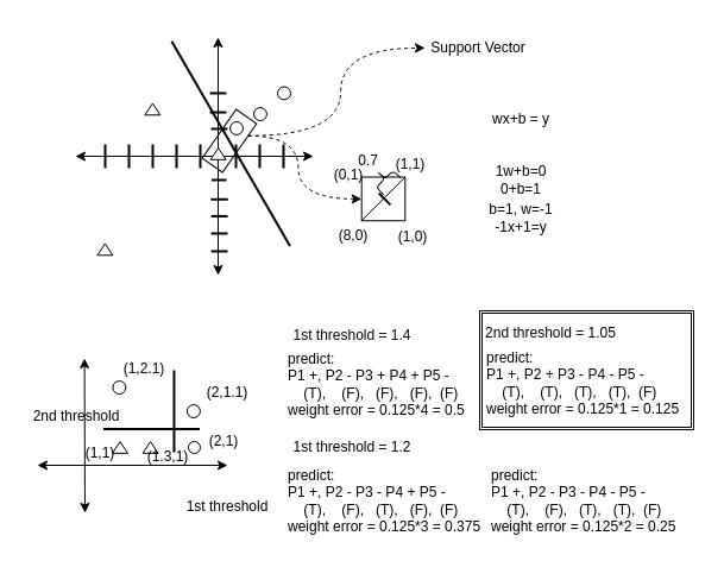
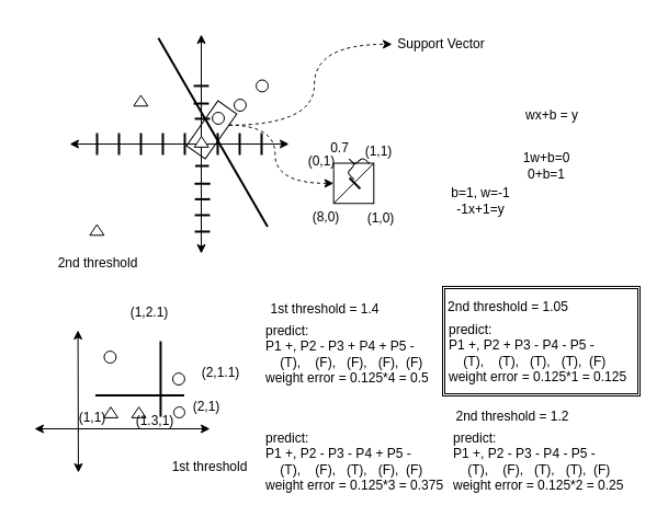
- <mxCell id="39" value="wx+b = y" style="text;html=1;strokeColor=none;fillColor=none;align=center;verticalAlign=middle;whiteSpace=wrap;rounded=0;" vertex="1" parent="1"><mxGeometry x="403" y="90.07" width="70" height="20" as="geometry" /></mxCell>
+ <mxCell id="39" value="wx+b = y" style="text;html=1;strokeColor=none;fillColor=none;align=center;verticalAlign=middle;whiteSpace=wrap;rounded=0;" vertex="1" parent="1"><mxGeometry x="468" y="95.07" width="70" height="20" as="geometry" /></mxCell>
- <mxCell id="41" value="1w+b=0&lt;br&gt;0+b=1" style="text;html=1;strokeColor=none;fillColor=none;align=center;verticalAlign=middle;whiteSpace=wrap;rounded=0;" vertex="1" parent="1"><mxGeometry x="403" y="141" width="70" height="20" as="geometry" /></mxCell>
+ <mxCell id="41" value="1w+b=0&lt;br&gt;0+b=1" style="text;html=1;strokeColor=none;fillColor=none;align=center;verticalAlign=middle;whiteSpace=wrap;rounded=0;" vertex="1" parent="1"><mxGeometry x="463" y="141" width="70" height="20" as="geometry" /></mxCell>
- <mxCell id="50" value="(1,2.1)" style="text;html=1;strokeColor=none;fillColor=none;align=center;verticalAlign=middle;whiteSpace=wrap;rounded=0;" vertex="1" parent="1"><mxGeometry x="100.96" y="300.07" width="40" height="20" as="geometry" /></mxCell>
+ <mxCell id="50" value="(1,2.1)" style="text;html=1;strokeColor=none;fillColor=none;align=center;verticalAlign=middle;whiteSpace=wrap;rounded=0;" vertex="1" parent="1"><mxGeometry x="115.96" y="275.07" width="40" height="20" as="geometry" /></mxCell>
- <mxCell id="48" value="(2,1.1)" style="text;html=1;strokeColor=none;fillColor=none;align=center;verticalAlign=middle;whiteSpace=wrap;rounded=0;" vertex="1" parent="1"><mxGeometry x="170.96" y="320.07" width="40" height="20" as="geometry" /></mxCell>
+ <mxCell id="48" value="(2,1.1)" style="text;html=1;strokeColor=none;fillColor=none;align=center;verticalAlign=middle;whiteSpace=wrap;rounded=0;" vertex="1" parent="1"><mxGeometry x="180.96" y="330.07" width="40" height="20" as="geometry" /></mxCell>
- <mxCell id="58" value="2nd threshold" style="text;html=1;strokeColor=none;fillColor=none;align=center;verticalAlign=middle;whiteSpace=wrap;rounded=0;" vertex="1" parent="1"><mxGeometry x="20.96" y="340.07" width="86.07" height="20" as="geometry" /></mxCell>
+ <mxCell id="58" value="2nd threshold" style="text;html=1;strokeColor=none;fillColor=none;align=center;verticalAlign=middle;whiteSpace=wrap;rounded=0;" vertex="1" parent="1"><mxGeometry x="45.96" y="230.07" width="86.07" height="20" as="geometry" /></mxCell>
- <mxCell id="61" value="1st threshold = 1.2" style="text;html=1;strokeColor=none;fillColor=none;align=center;verticalAlign=middle;whiteSpace=wrap;rounded=0;" vertex="1" parent="1"><mxGeometry x="235.96" y="365.5" width="120" height="20" as="geometry" /></mxCell>
+ <mxCell id="65" value="2nd threshold = 1.2" style="text;html=1;strokeColor=none;fillColor=none;align=center;verticalAlign=middle;whiteSpace=wrap;rounded=0;" vertex="1" parent="1"><mxGeometry x="407" y="369.5" width="120" height="20" as="geometry" /></mxCell>
